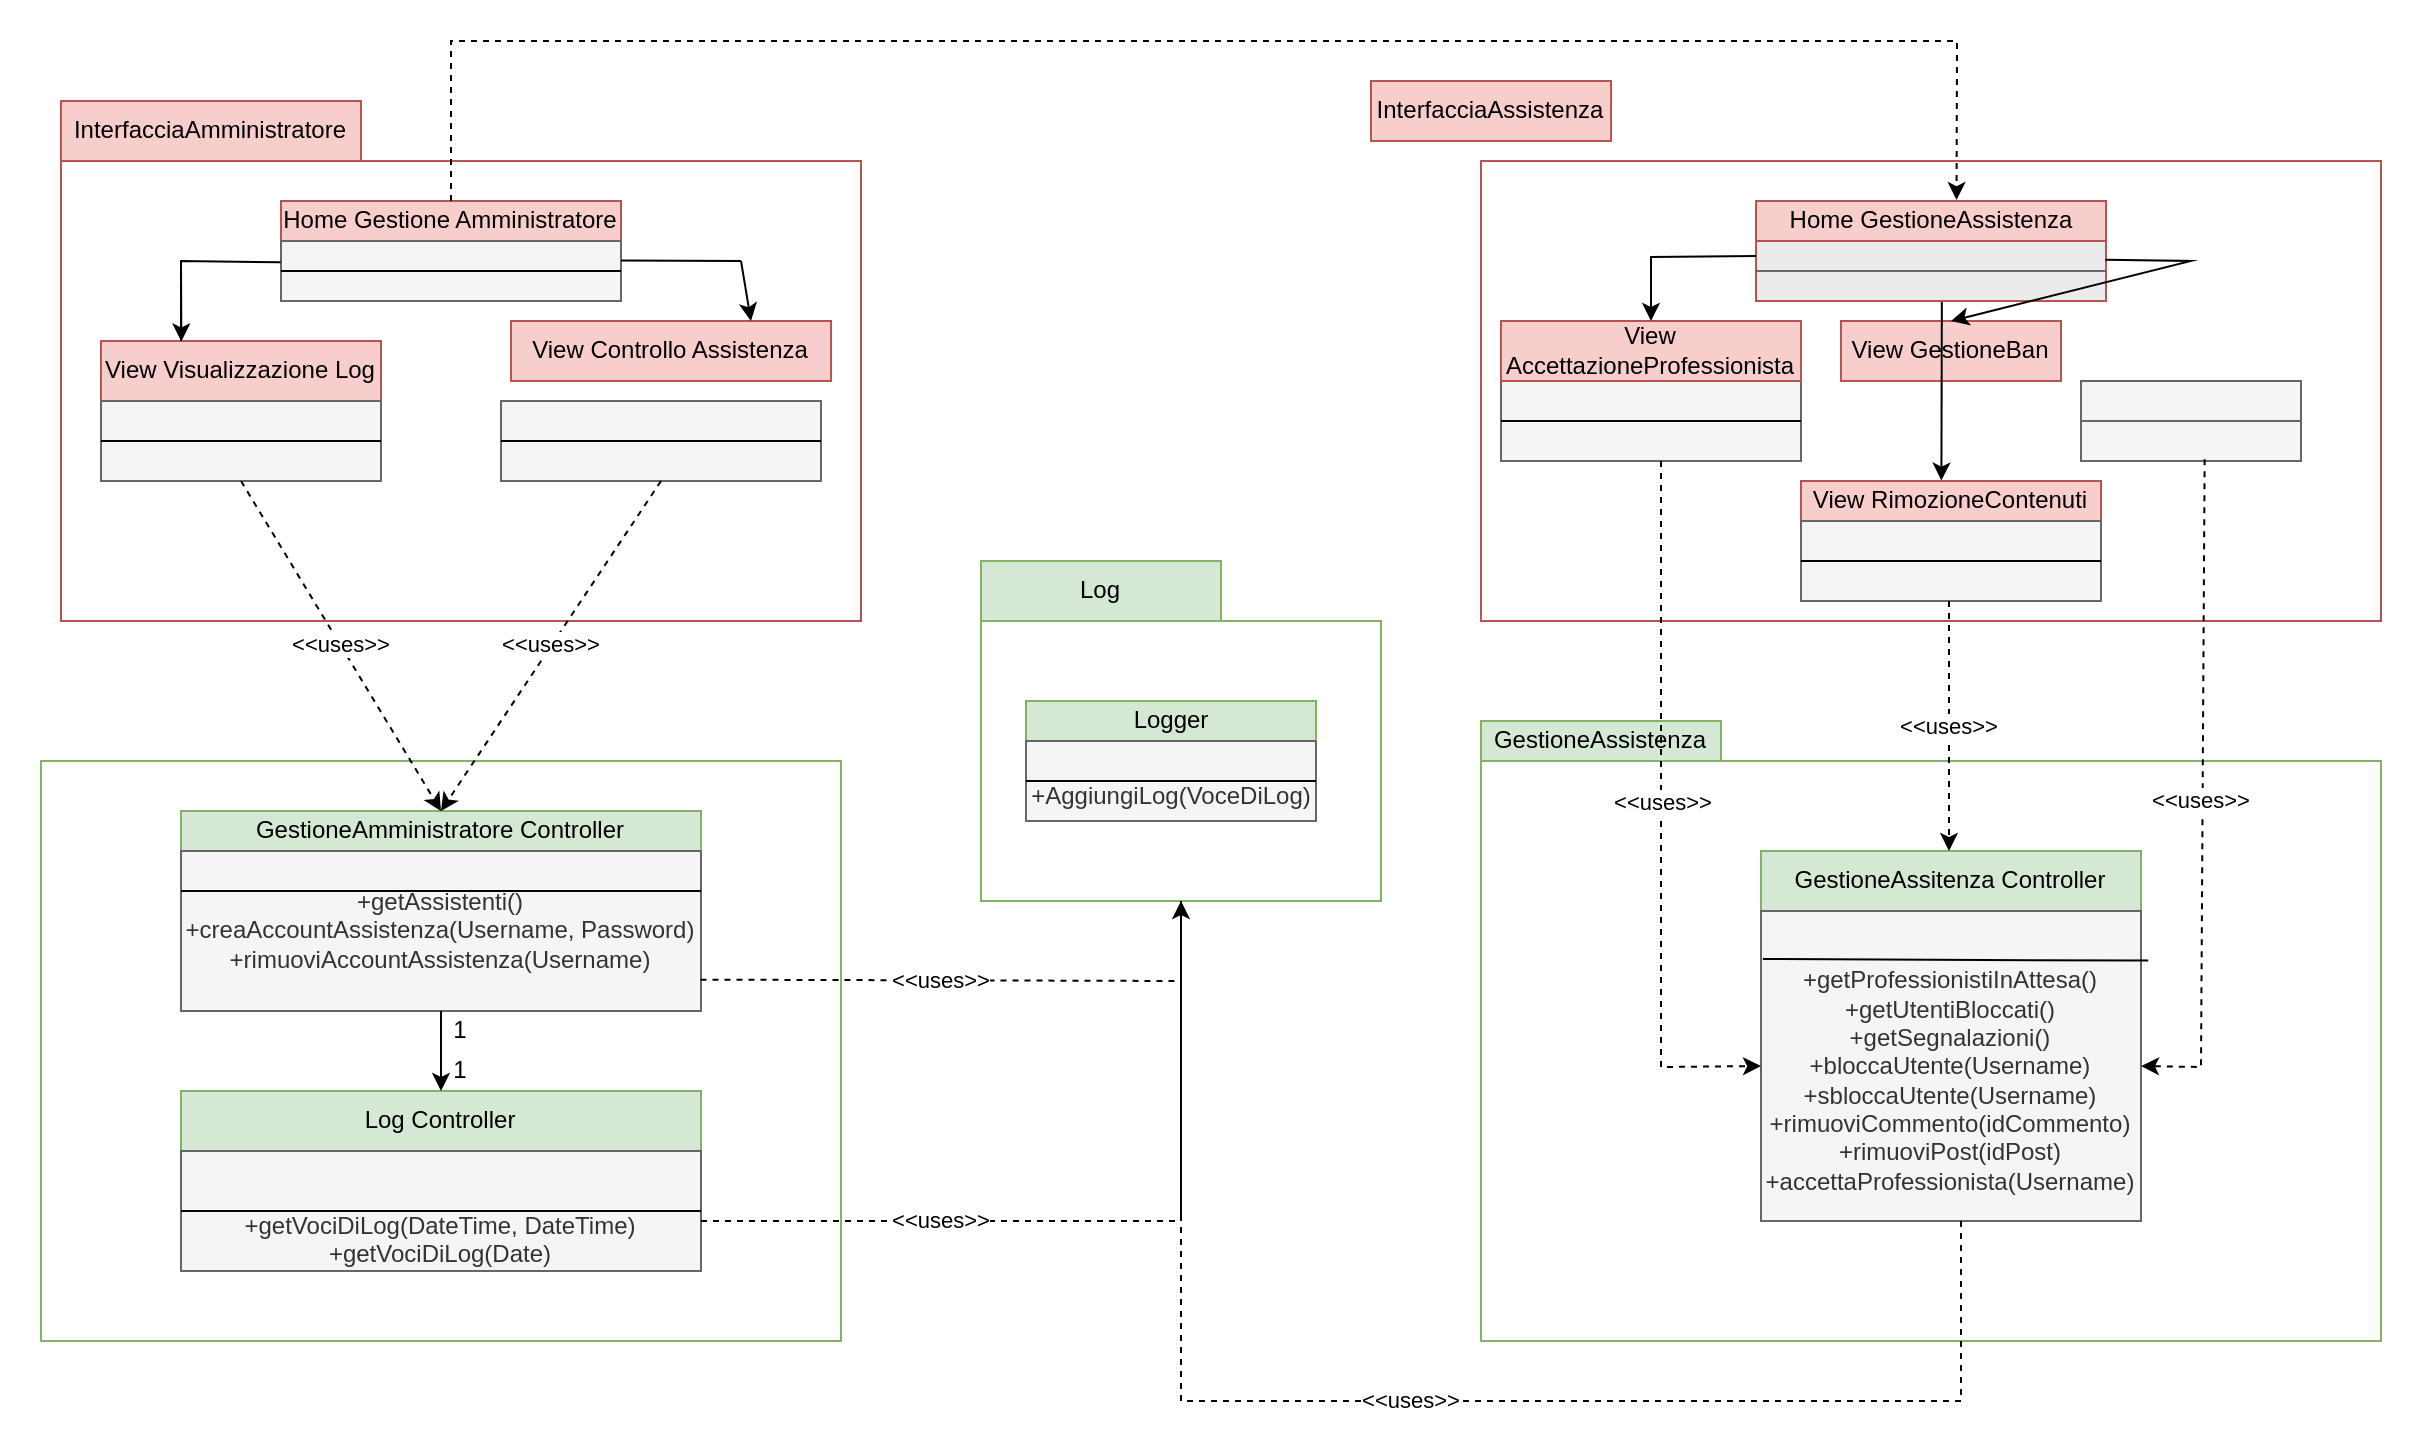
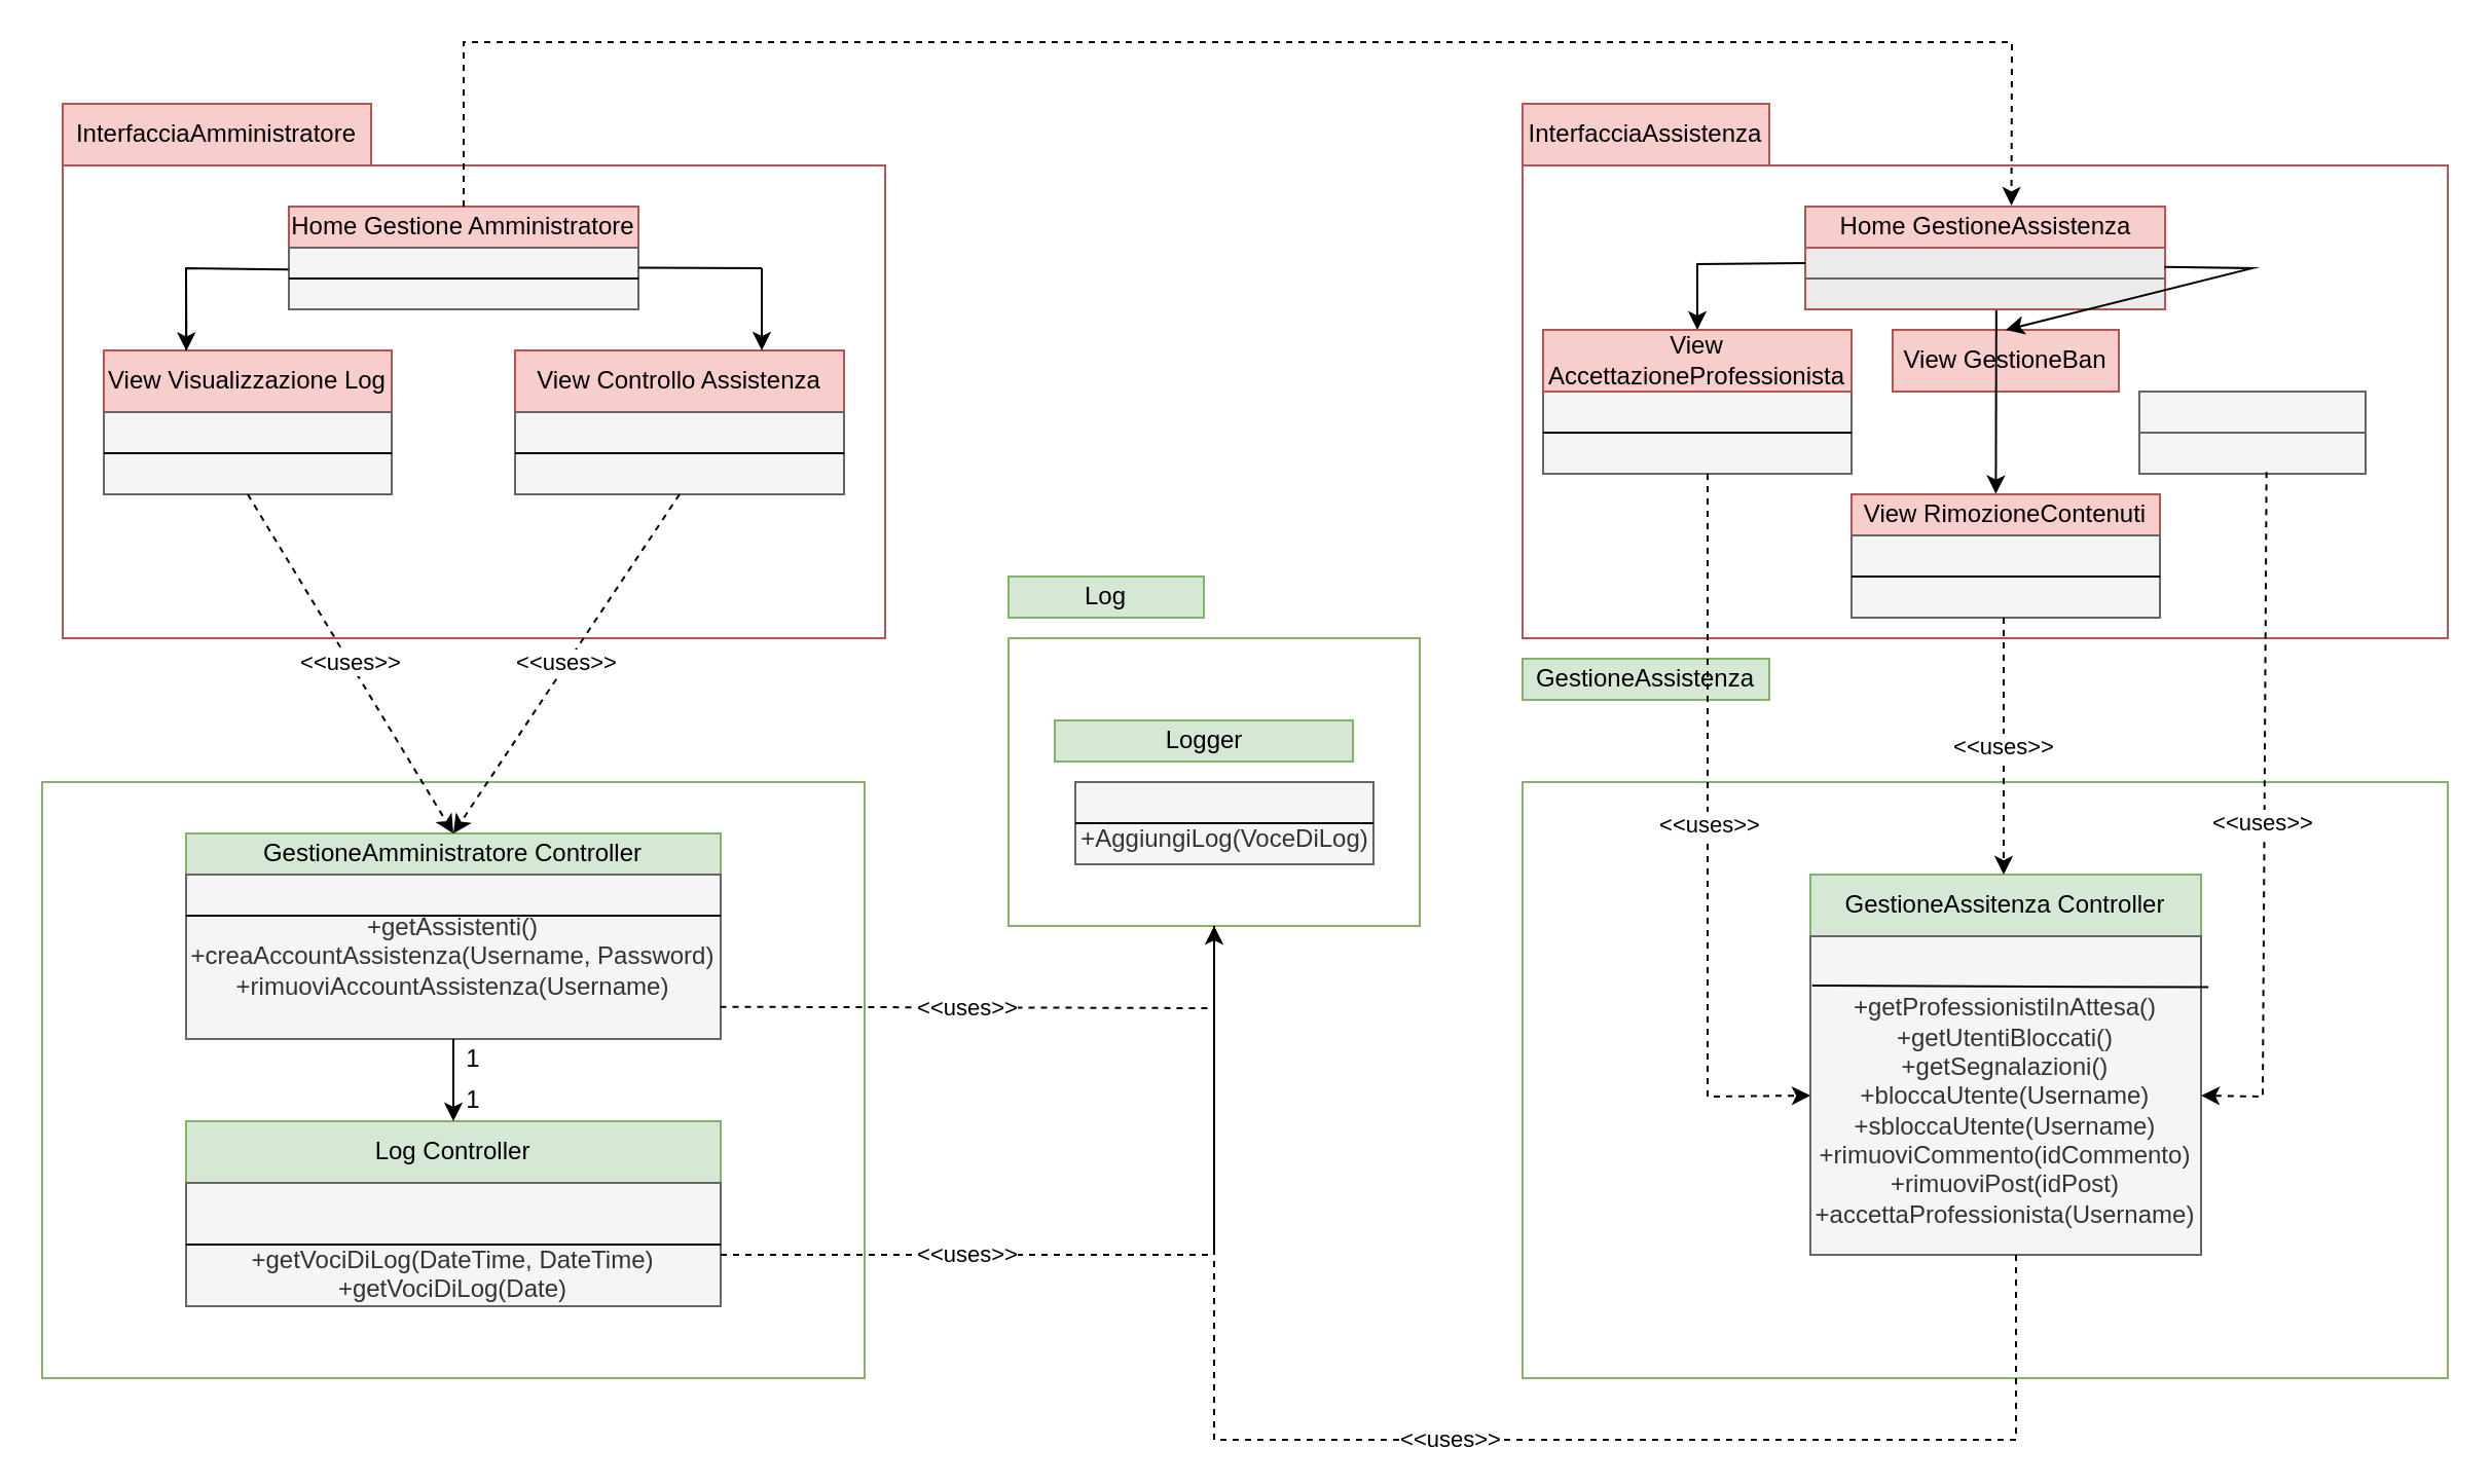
- <mxCell id="20" value="InterfacciaAssistenza" style="rounded=0;whiteSpace=wrap;html=1;fillColor=#f8cecc;strokeColor=#b85450;" vertex="1" parent="1"><mxGeometry x="685" y="40" width="120" height="30" as="geometry" /></mxCell>
+ <mxCell id="20" value="InterfacciaAssistenza" style="rounded=0;whiteSpace=wrap;html=1;fillColor=#f8cecc;strokeColor=#b85450;" vertex="1" parent="1"><mxGeometry x="740" y="50" width="120" height="30" as="geometry" /></mxCell>
- <mxCell id="10" value="View Controllo Assistenza" style="rounded=0;whiteSpace=wrap;html=1;fillColor=#f8cecc;strokeColor=#b85450;" vertex="1" parent="1"><mxGeometry x="255" y="160" width="160" height="30" as="geometry" /></mxCell>
+ <mxCell id="10" value="View Controllo Assistenza" style="rounded=0;whiteSpace=wrap;html=1;fillColor=#f8cecc;strokeColor=#b85450;" vertex="1" parent="1"><mxGeometry x="250" y="170" width="160" height="30" as="geometry" /></mxCell>
- <mxCell id="18" value="Log" style="rounded=0;whiteSpace=wrap;html=1;fillColor=#d5e8d4;strokeColor=#82b366;" vertex="1" parent="1"><mxGeometry x="490" y="280" width="120" height="30" as="geometry" /></mxCell>
+ <mxCell id="18" value="Log" style="rounded=0;whiteSpace=wrap;html=1;fillColor=#d5e8d4;strokeColor=#82b366;" vertex="1" parent="1"><mxGeometry x="490" y="280" width="95" height="20" as="geometry" /></mxCell>
- <mxCell id="53" value="GestioneAssistenza" style="rounded=0;whiteSpace=wrap;html=1;fillColor=#d5e8d4;strokeColor=#82b366;" vertex="1" parent="1"><mxGeometry x="740" y="360" width="120" height="20" as="geometry" /></mxCell>
+ <mxCell id="53" value="GestioneAssistenza" style="rounded=0;whiteSpace=wrap;html=1;fillColor=#d5e8d4;strokeColor=#82b366;" vertex="1" parent="1"><mxGeometry x="740" y="320" width="120" height="20" as="geometry" /></mxCell>
- <mxCell id="37" value="&lt;br&gt;+AggiungiLog(VoceDiLog)&lt;br&gt;" style="rounded=0;whiteSpace=wrap;html=1;fillColor=#f5f5f5;fontColor=#333333;strokeColor=#666666;" vertex="1" parent="1"><mxGeometry x="512.5" y="370" width="145" height="40" as="geometry" /></mxCell>
+ <mxCell id="37" value="&lt;br&gt;+AggiungiLog(VoceDiLog)&lt;br&gt;" style="rounded=0;whiteSpace=wrap;html=1;fillColor=#f5f5f5;fontColor=#333333;strokeColor=#666666;" vertex="1" parent="1"><mxGeometry x="522.5" y="380" width="145" height="40" as="geometry" /></mxCell>
